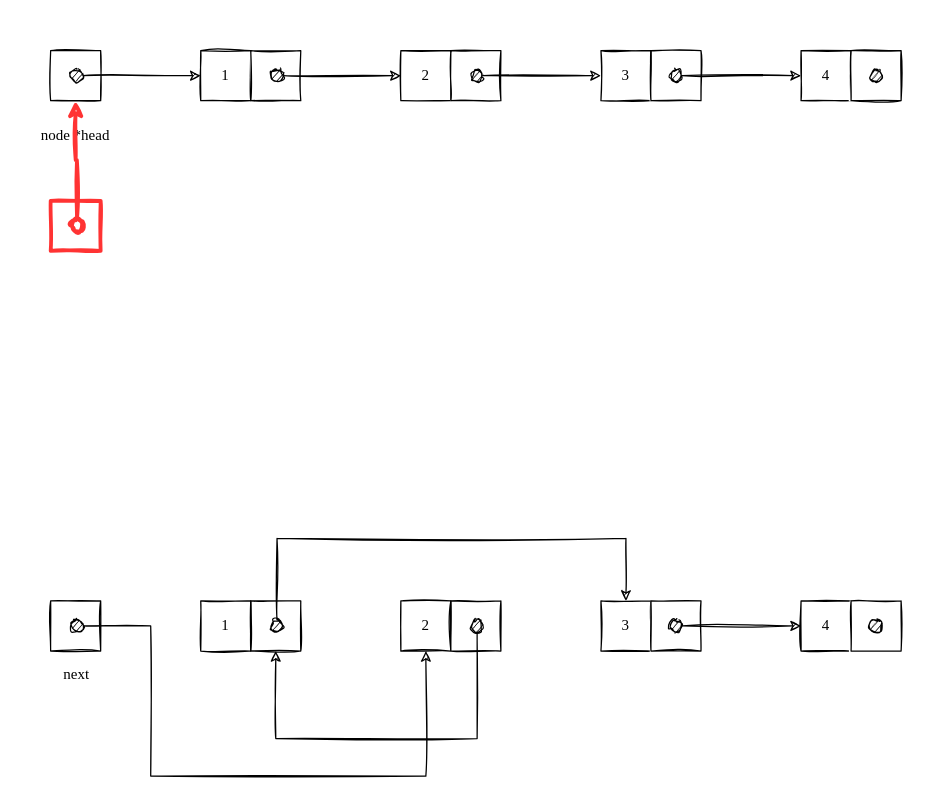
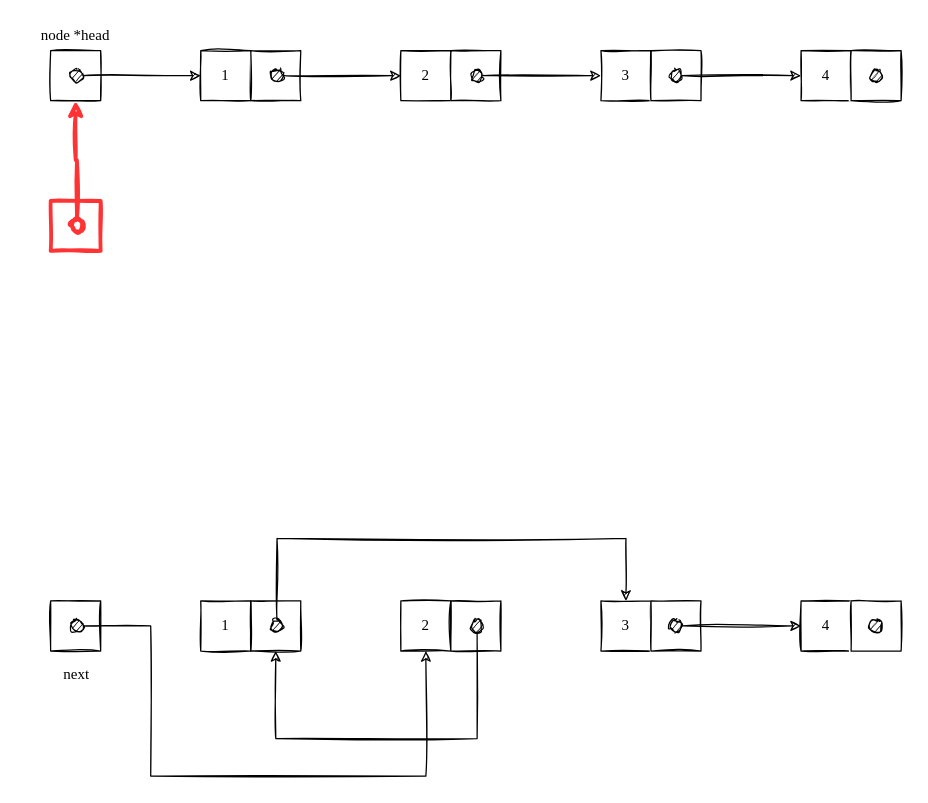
- <mxCell id="17" value="node *head" style="text;html=1;strokeColor=none;fillColor=none;align=center;verticalAlign=middle;whiteSpace=wrap;rounded=0;labelBackgroundColor=none;sketch=1;fontFamily=Comic Sans MS;" vertex="1" parent="1"><mxGeometry x="20" y="100" width="80" height="15" as="geometry" /></mxCell>
+ <mxCell id="17" value="node *head" style="text;html=1;strokeColor=none;fillColor=none;align=center;verticalAlign=middle;whiteSpace=wrap;rounded=0;labelBackgroundColor=none;sketch=1;fontFamily=Comic Sans MS;" vertex="1" parent="1"><mxGeometry x="20" y="20" width="80" height="15" as="geometry" /></mxCell>
